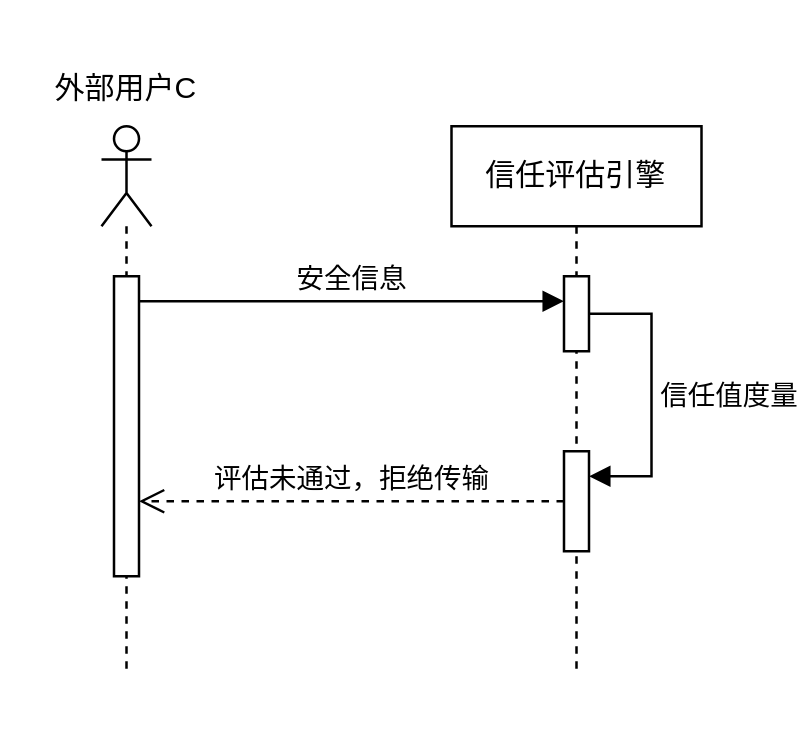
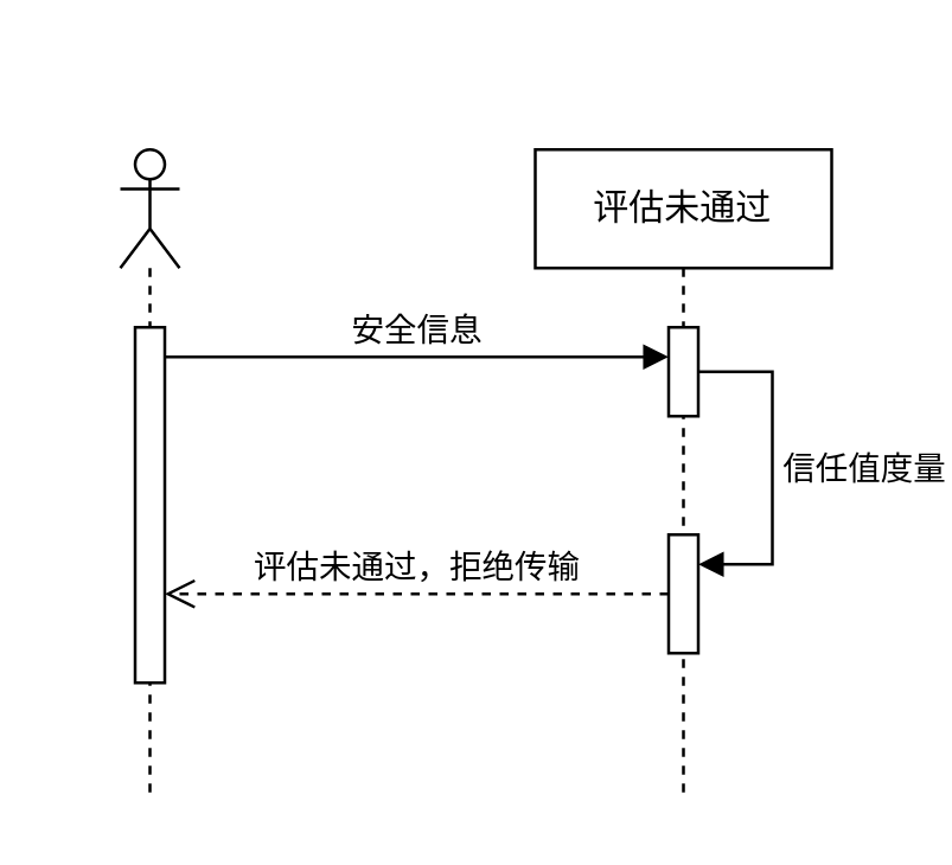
- <mxCell id="4" value="外部用户C" style="text;html=1;strokeColor=none;fillColor=none;align=center;verticalAlign=middle;whiteSpace=wrap;rounded=0;" vertex="1" parent="1"><mxGeometry x="20" y="20" width="60" height="30" as="geometry" /></mxCell>
- <mxCell id="5" value="信任评估引擎" style="shape=umlLifeline;perimeter=lifelinePerimeter;whiteSpace=wrap;html=1;container=1;dropTarget=0;collapsible=0;recursiveResize=0;outlineConnect=0;portConstraint=eastwest;newEdgeStyle={&quot;edgeStyle&quot;:&quot;elbowEdgeStyle&quot;,&quot;elbow&quot;:&quot;vertical&quot;,&quot;curved&quot;:0,&quot;rounded&quot;:0};" vertex="1" parent="1"><mxGeometry x="180" y="50" width="100" height="220" as="geometry" /></mxCell>
+ <mxCell id="5" value="评估未通过" style="shape=umlLifeline;perimeter=lifelinePerimeter;whiteSpace=wrap;html=1;container=1;dropTarget=0;collapsible=0;recursiveResize=0;outlineConnect=0;portConstraint=eastwest;newEdgeStyle={&quot;edgeStyle&quot;:&quot;elbowEdgeStyle&quot;,&quot;elbow&quot;:&quot;vertical&quot;,&quot;curved&quot;:0,&quot;rounded&quot;:0};" vertex="1" parent="1"><mxGeometry x="180" y="50" width="100" height="220" as="geometry" /></mxCell>
